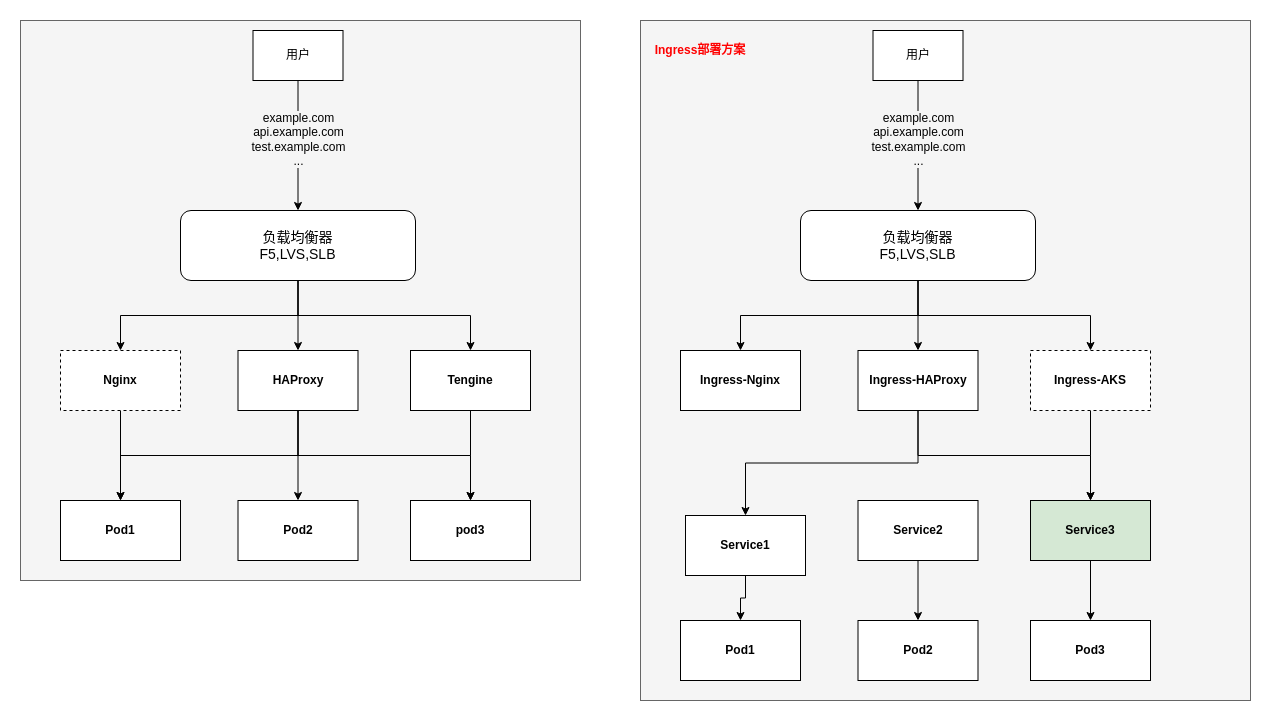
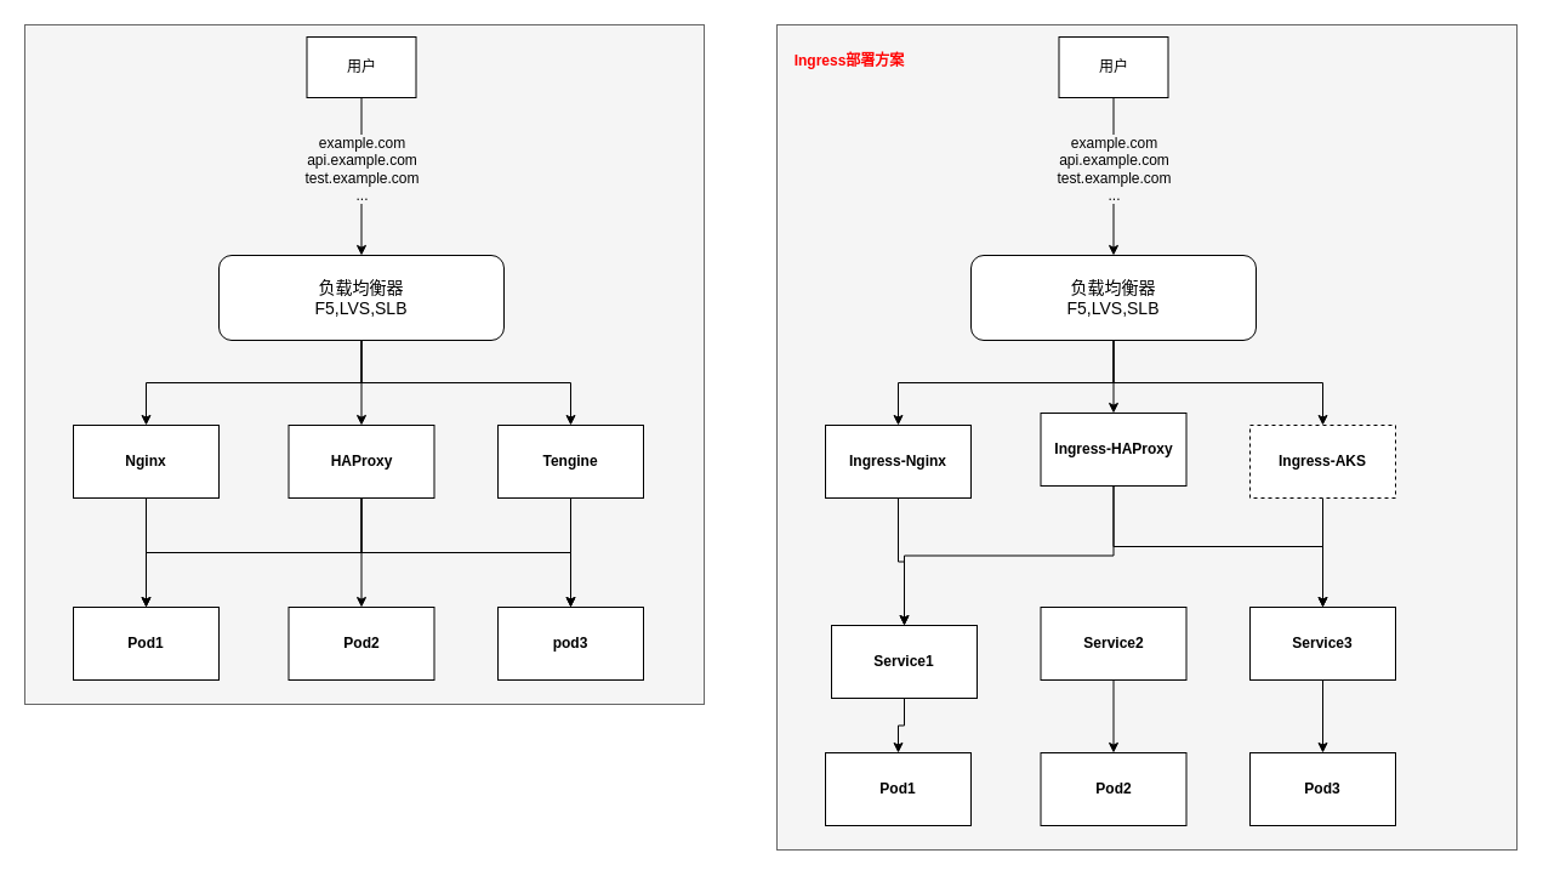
- <mxCell id="11" value="&lt;b&gt;Nginx&lt;/b&gt;" style="rounded=0;whiteSpace=wrap;html=1;dashed=1;" vertex="1" parent="1"><mxGeometry x="60" y="350" width="120" height="60" as="geometry" /></mxCell>
+ <mxCell id="11" value="&lt;b&gt;Nginx&lt;/b&gt;" style="rounded=0;whiteSpace=wrap;html=1;" vertex="1" parent="1"><mxGeometry x="60" y="350" width="120" height="60" as="geometry" /></mxCell>
- <mxCell id="33" value="&lt;span&gt;Ingress&lt;/span&gt;-HAProxy" style="rounded=0;whiteSpace=wrap;html=1;fontStyle=1" vertex="1" parent="1"><mxGeometry x="857.5" y="350" width="120" height="60" as="geometry" /></mxCell>
+ <mxCell id="33" value="&lt;span&gt;Ingress&lt;/span&gt;-HAProxy" style="rounded=0;whiteSpace=wrap;html=1;fontStyle=1" vertex="1" parent="1"><mxGeometry x="857.5" y="340" width="120" height="60" as="geometry" /></mxCell>
+ <mxCell id="29" style="edgeStyle=orthogonalEdgeStyle;rounded=0;orthogonalLoop=1;jettySize=auto;html=1;exitX=0.5;exitY=1;exitDx=0;exitDy=0;entryX=0.5;entryY=0;entryDx=0;entryDy=0;" edge="1" parent="1" source="30" target="37"><mxGeometry relative="1" as="geometry" /></mxCell>
- <mxCell id="41" value="&lt;b&gt;Service3&lt;/b&gt;" style="rounded=0;whiteSpace=wrap;html=1;fillColor=#d5e8d4;" vertex="1" parent="1"><mxGeometry x="1030" y="500" width="120" height="60" as="geometry" /></mxCell>
+ <mxCell id="41" value="&lt;b&gt;Service3&lt;/b&gt;" style="rounded=0;whiteSpace=wrap;html=1;" vertex="1" parent="1"><mxGeometry x="1030" y="500" width="120" height="60" as="geometry" /></mxCell>
